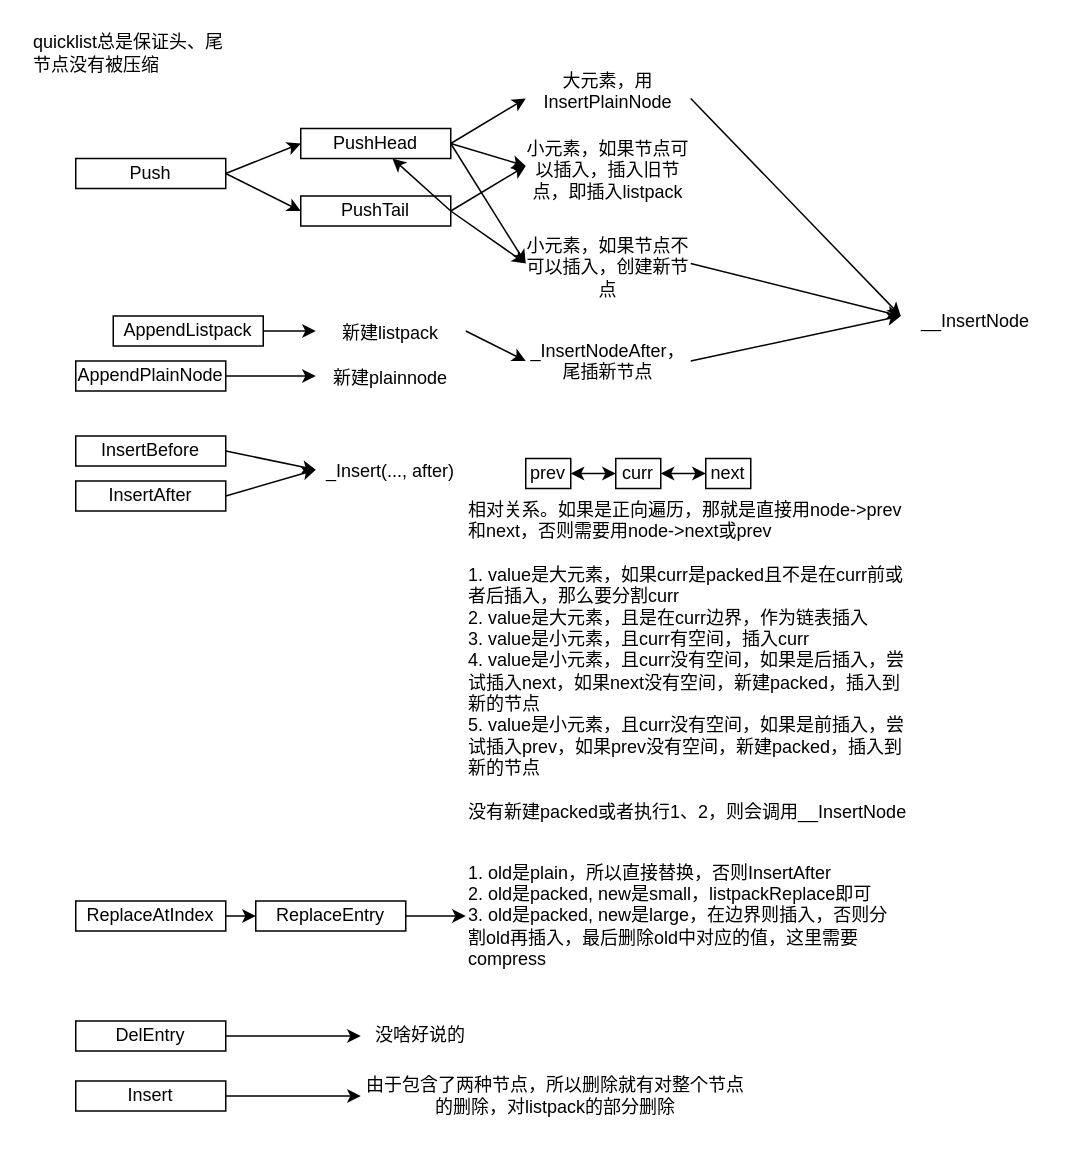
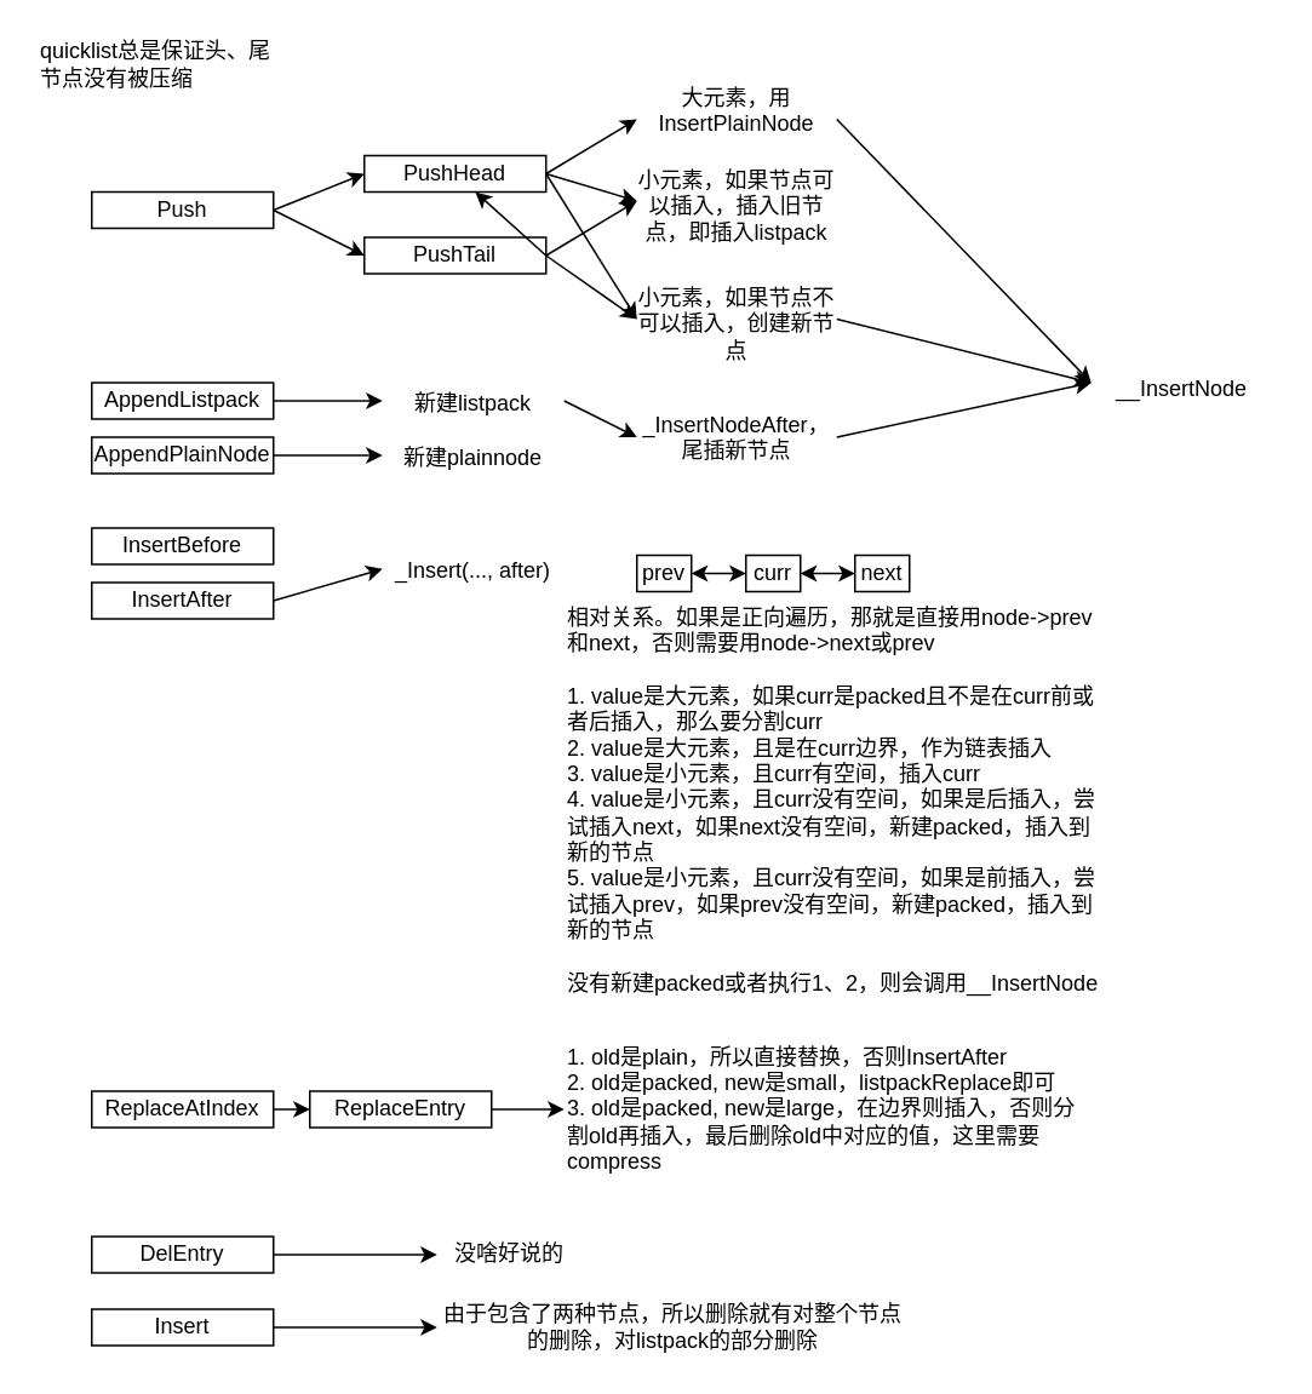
- <mxCell id="8" value="AppendListpack" style="rounded=0;whiteSpace=wrap;html=1;" vertex="1" parent="1"><mxGeometry x="75" y="210" width="100" height="20" as="geometry" /></mxCell>
+ <mxCell id="8" value="AppendListpack" style="rounded=0;whiteSpace=wrap;html=1;" vertex="1" parent="1"><mxGeometry x="50" y="210" width="100" height="20" as="geometry" /></mxCell>
- <mxCell id="35" value="" style="endArrow=classic;html=1;rounded=0;exitX=1;exitY=0.5;exitDx=0;exitDy=0;entryX=0;entryY=0.5;entryDx=0;entryDy=0;" edge="1" parent="1" source="11" target="34"><mxGeometry width="50" height="50" relative="1" as="geometry"><mxPoint x="430" y="300" as="sourcePoint" /><mxPoint x="480" y="250" as="targetPoint" /></mxGeometry></mxCell>
